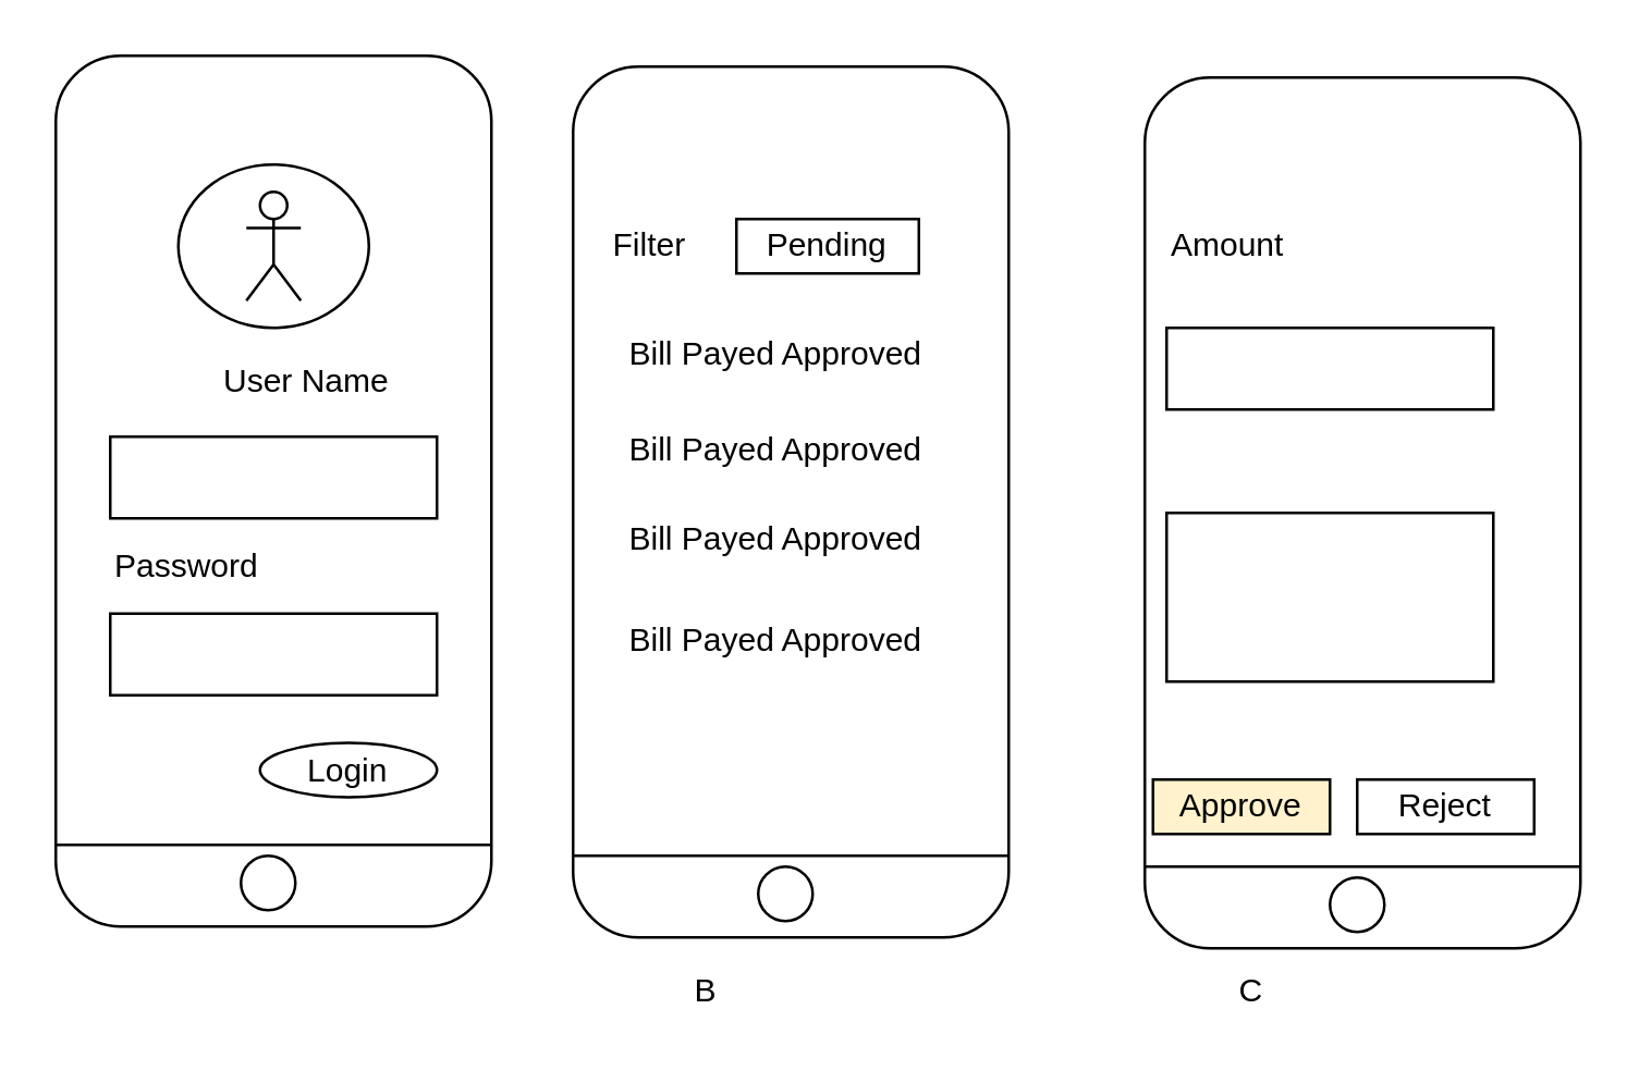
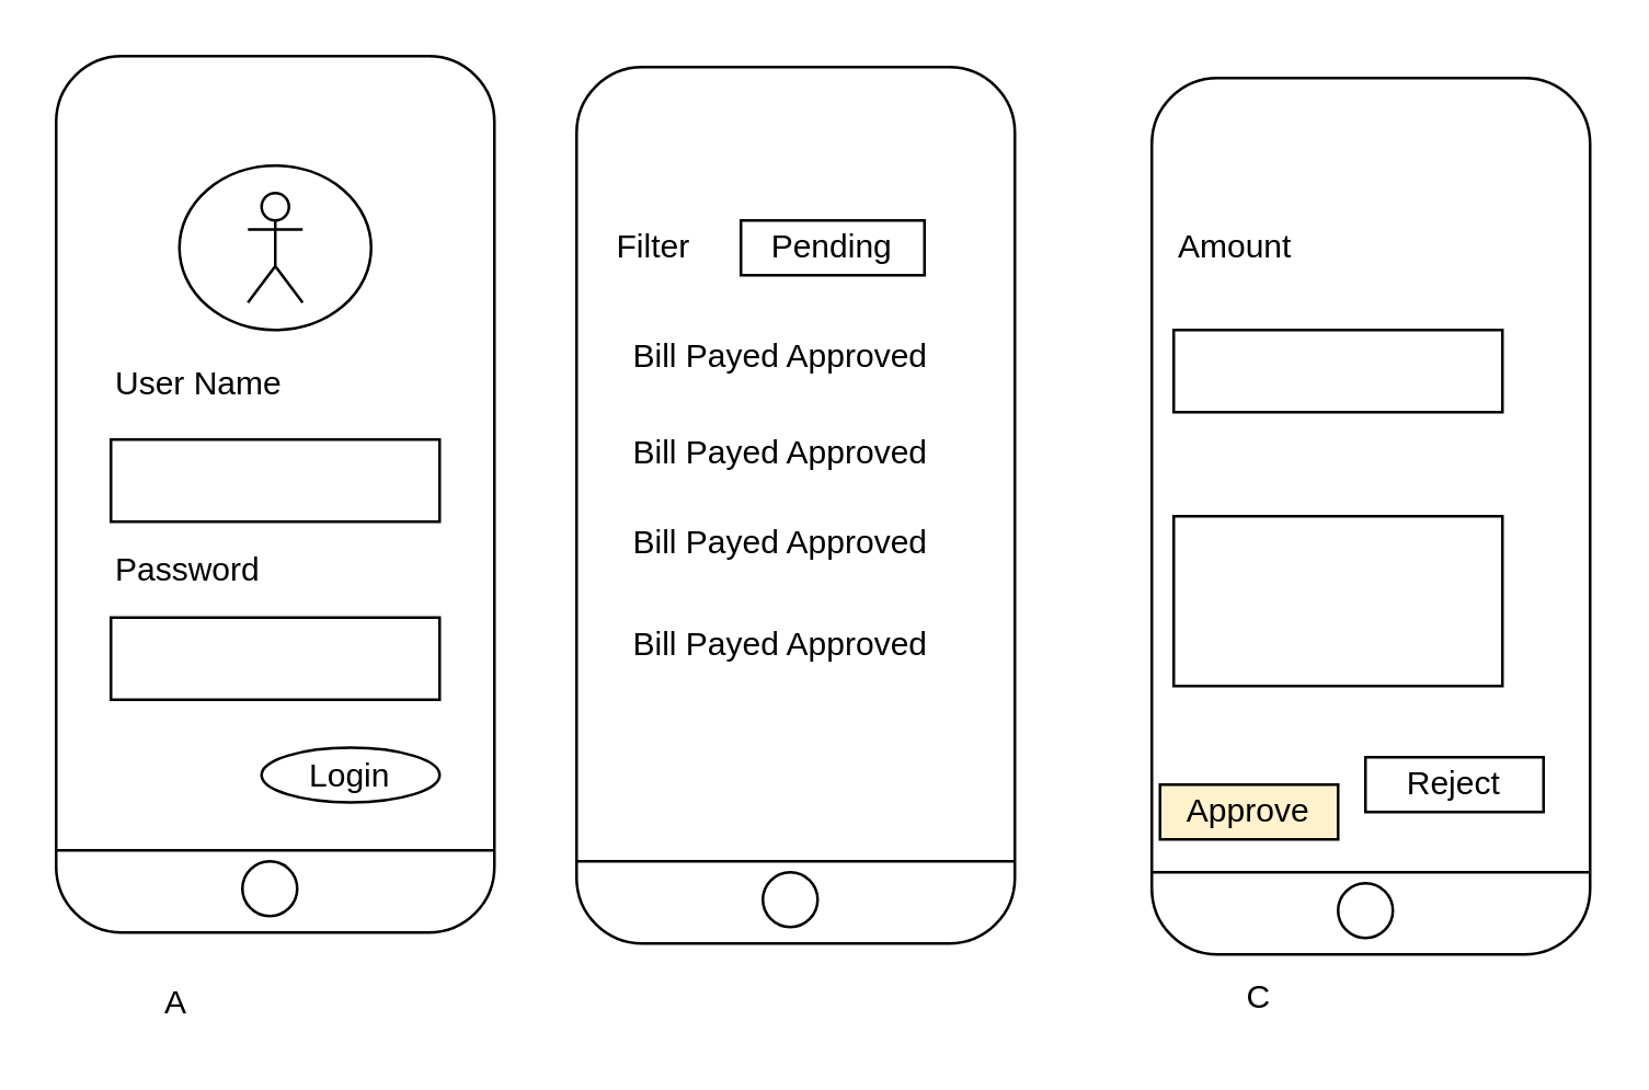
- <mxCell id="17" value="User Name" style="text;html=1;strokeColor=none;fillColor=none;align=left;verticalAlign=middle;whiteSpace=wrap;rounded=0;" vertex="1" parent="1"><mxGeometry x="80" y="130" width="70" height="20" as="geometry" /></mxCell>
+ <mxCell id="17" value="User Name" style="text;html=1;strokeColor=none;fillColor=none;align=left;verticalAlign=middle;whiteSpace=wrap;rounded=0;" vertex="1" parent="1"><mxGeometry x="40" y="130" width="70" height="20" as="geometry" /></mxCell>
- <mxCell id="25" value="Reject" style="rounded=0;whiteSpace=wrap;html=1;align=center;" vertex="1" parent="1"><mxGeometry x="498" y="286" width="65" height="20" as="geometry" /></mxCell>
+ <mxCell id="25" value="Reject" style="rounded=0;whiteSpace=wrap;html=1;align=center;" vertex="1" parent="1"><mxGeometry x="498" y="276" width="65" height="20" as="geometry" /></mxCell>
- <mxCell id="30" value="B" style="text;html=1;strokeColor=none;fillColor=none;align=left;verticalAlign=middle;whiteSpace=wrap;rounded=0;" vertex="1" parent="1"><mxGeometry x="253" y="354" width="70" height="20" as="geometry" /></mxCell>
+ <mxCell id="29" value="A" style="text;html=1;strokeColor=none;fillColor=none;align=left;verticalAlign=middle;whiteSpace=wrap;rounded=0;" vertex="1" parent="1"><mxGeometry x="57.5" y="355.5" width="70" height="20" as="geometry" /></mxCell>
